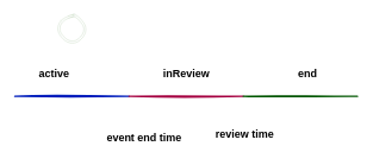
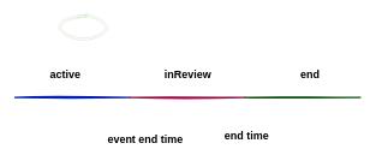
- <mxCell id="9" value="now" style="ellipse;shape=doubleEllipse;whiteSpace=wrap;html=1;aspect=fixed;sketch=1;fontSize=15;strokeColor=#2D7600;strokeWidth=0;fillColor=#60a917;fontColor=#ffffff;" vertex="1" parent="1"><mxGeometry x="80" y="20" width="40" height="40" as="geometry" /></mxCell>
+ <mxCell id="9" value="now" style="ellipse;shape=doubleEllipse;whiteSpace=wrap;html=1;aspect=fixed;sketch=1;fontSize=15;strokeColor=#2D7600;strokeWidth=0;fillColor=#60a917;fontColor=#ffffff;" vertex="1" parent="1"><mxGeometry x="80" y="20" width="70" height="35" as="geometry" /></mxCell>
- <mxCell id="6" value="&lt;font style=&quot;font-size: 15px&quot;&gt;active&lt;/font&gt;" style="text;strokeColor=none;fillColor=none;html=1;fontSize=24;fontStyle=1;verticalAlign=middle;align=center;sketch=1;strokeWidth=0;perimeterSpacing=0;horizontal=1;" vertex="1" parent="1"><mxGeometry x="25" y="80" width="100" height="40" as="geometry" /></mxCell>
+ <mxCell id="6" value="&lt;font style=&quot;font-size: 15px&quot;&gt;active&lt;/font&gt;" style="text;strokeColor=none;fillColor=none;html=1;fontSize=24;fontStyle=1;verticalAlign=middle;align=center;sketch=1;strokeWidth=0;perimeterSpacing=0;horizontal=1;" vertex="1" parent="1"><mxGeometry x="40" y="80" width="100" height="40" as="geometry" /></mxCell>
- <mxCell id="11" value="&lt;font style=&quot;font-size: 15px&quot;&gt;review time&lt;/font&gt;" style="text;strokeColor=none;fillColor=none;html=1;fontSize=24;fontStyle=1;verticalAlign=middle;align=center;sketch=1;strokeWidth=0;perimeterSpacing=0;horizontal=1;" vertex="1" parent="1"><mxGeometry x="292" y="165" width="100" height="40" as="geometry" /></mxCell>
+ <mxCell id="11" value="&lt;font style=&quot;font-size: 15px&quot;&gt;end time&lt;/font&gt;" style="text;strokeColor=none;fillColor=none;html=1;fontSize=24;fontStyle=1;verticalAlign=middle;align=center;sketch=1;strokeWidth=0;perimeterSpacing=0;horizontal=1;" vertex="1" parent="1"><mxGeometry x="292" y="165" width="100" height="40" as="geometry" /></mxCell>
